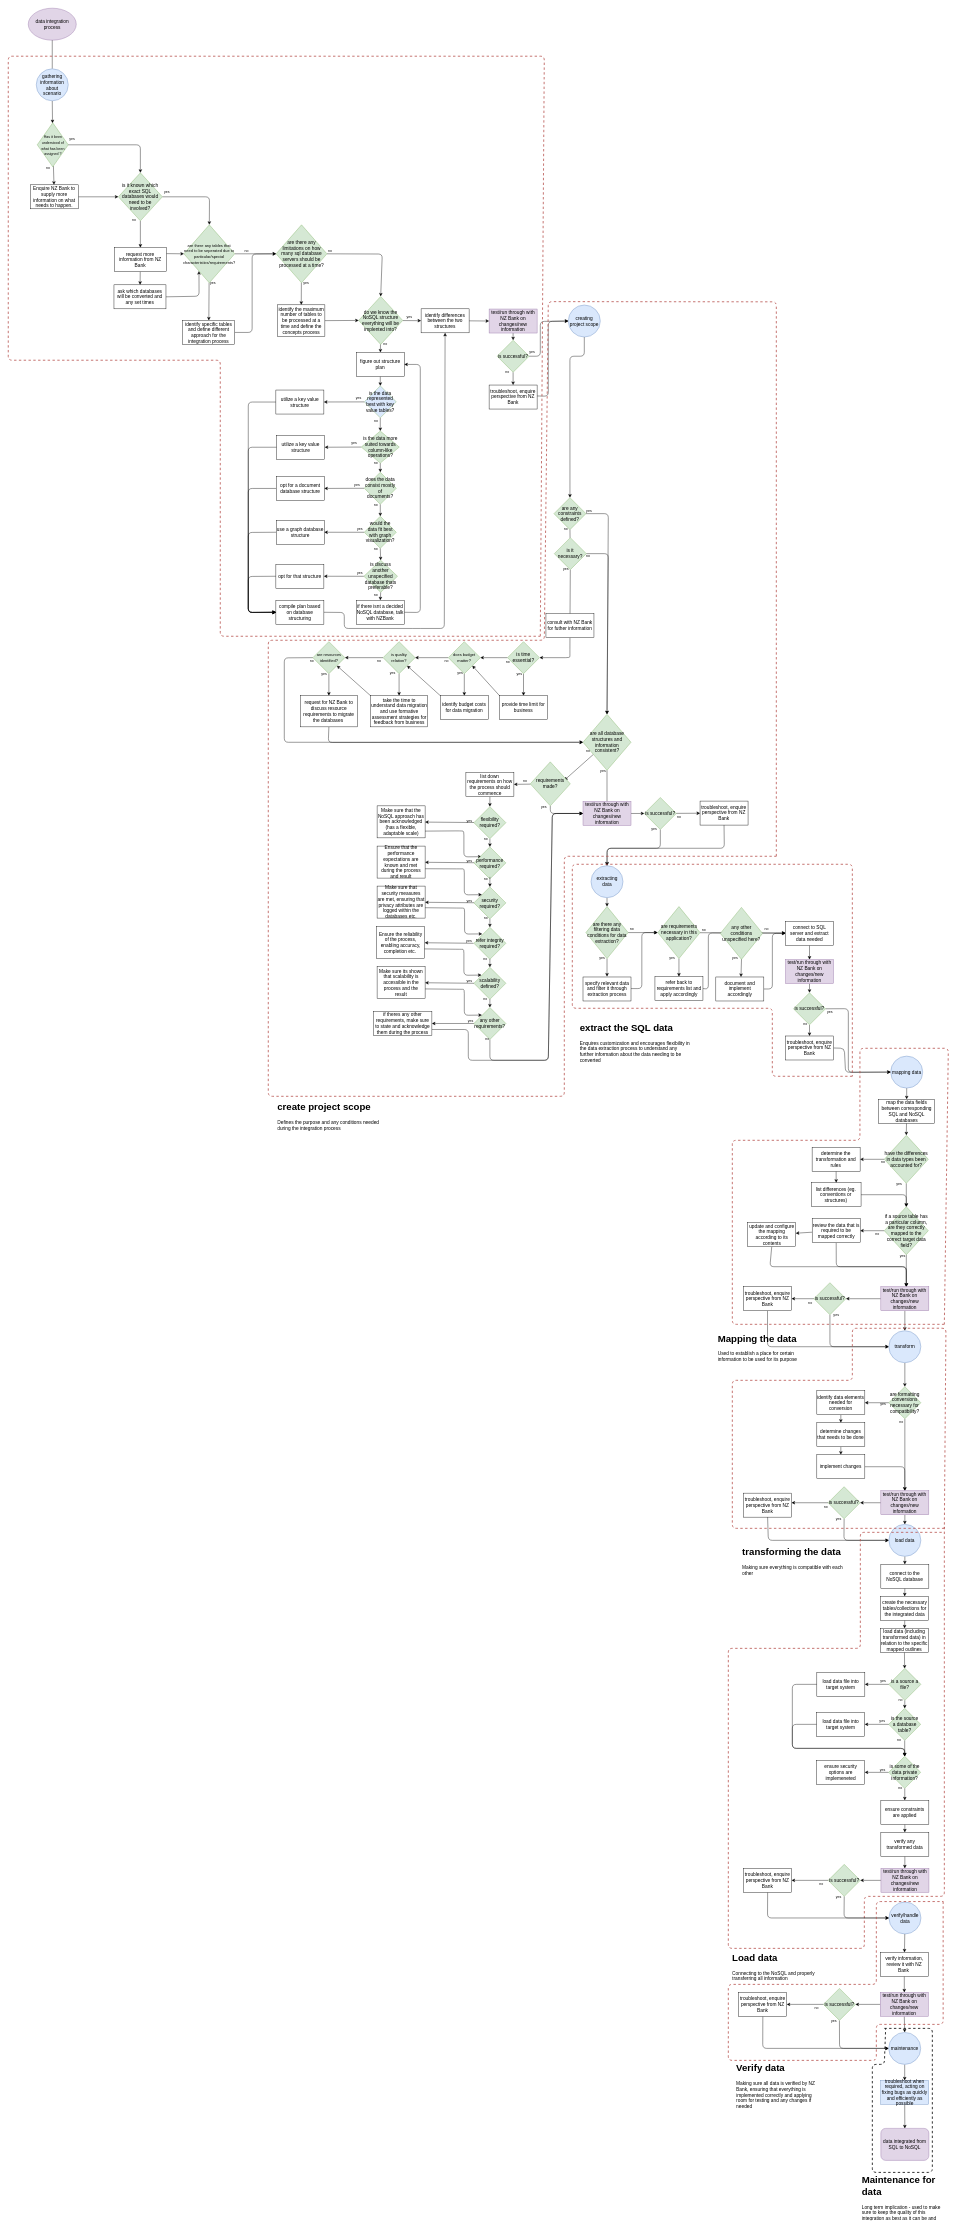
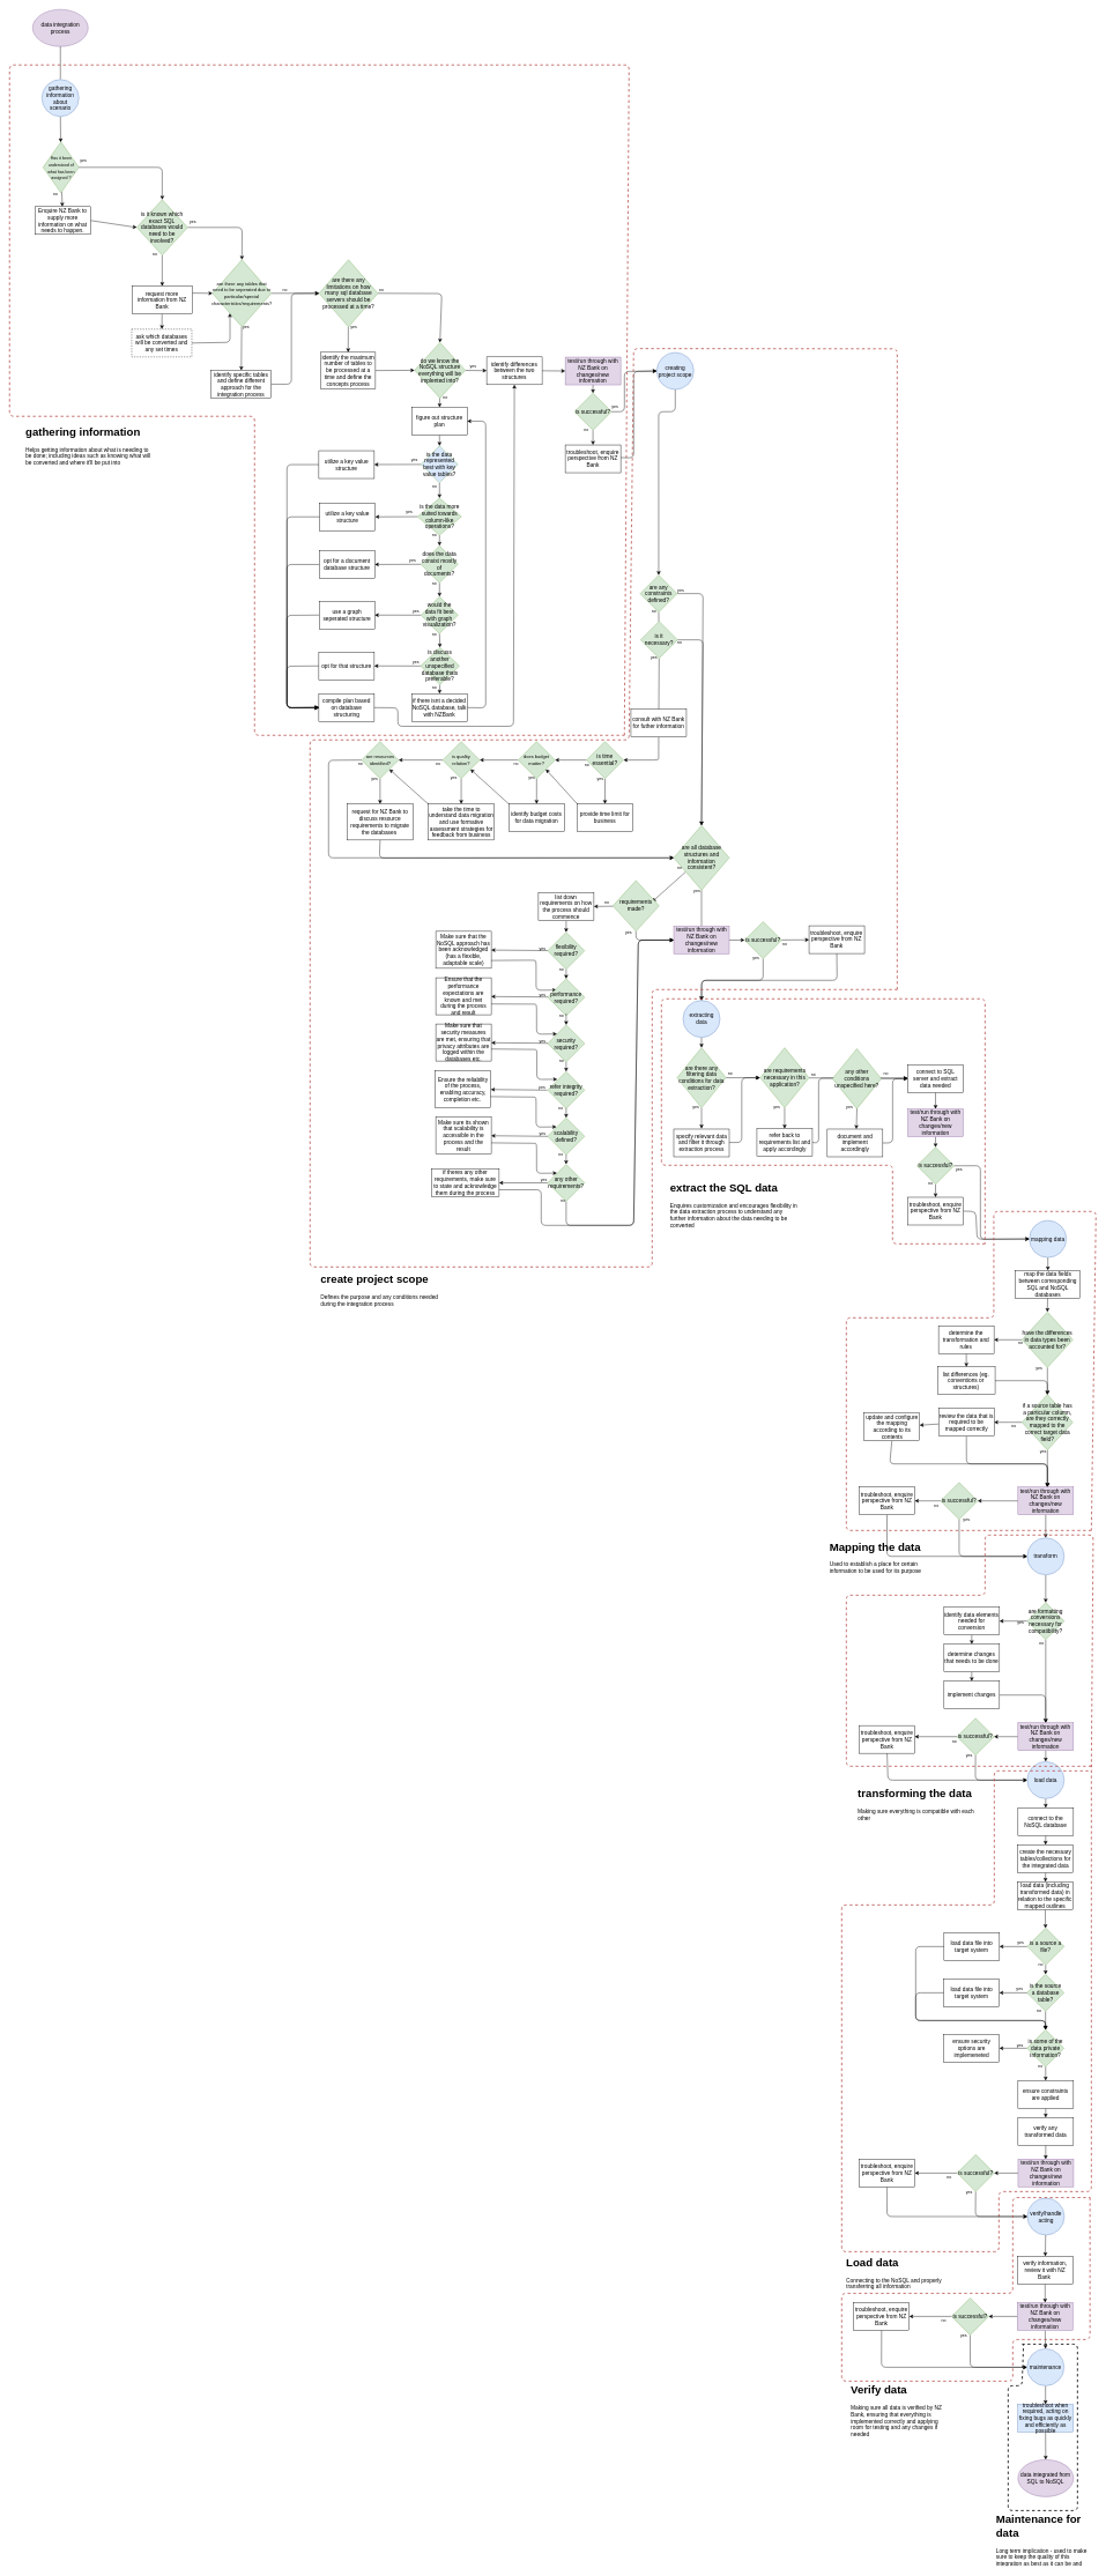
- <mxCell id="38" value="Enquire NZ Bank to supply more information on what needs to happen." style="whiteSpace=wrap;html=1;" vertex="1" parent="1"><mxGeometry x="75.25" y="461.5" width="120" height="60" as="geometry" /></mxCell>
+ <mxCell id="38" value="Enquire NZ Bank to supply more information on what needs to happen." style="whiteSpace=wrap;html=1;" vertex="1" parent="1"><mxGeometry x="75.25" y="446.5" width="120" height="60" as="geometry" /></mxCell>
- <mxCell id="50" value="ask which databases will be converted and any set times" style="whiteSpace=wrap;html=1;rounded=0;" vertex="1" parent="1"><mxGeometry x="284.25" y="711.5" width="130" height="60" as="geometry" /></mxCell>
+ <mxCell id="50" value="ask which databases will be converted and any set times" style="whiteSpace=wrap;html=1;rounded=0;dashed=1;" vertex="1" parent="1"><mxGeometry x="284.25" y="711.5" width="130" height="60" as="geometry" /></mxCell>
+ <mxCell id="282" value="&lt;h1&gt;gathering information&lt;/h1&gt;&lt;div&gt;&lt;span style=&quot;text-align: center;&quot;&gt;Helps getting information about what is needing to be done; including ideas such as knowing what will be converted and where it'll be put into&lt;/span&gt;&lt;br&gt;&lt;/div&gt;" style="text;html=1;strokeColor=none;fillColor=none;spacing=5;spacingTop=-20;whiteSpace=wrap;overflow=hidden;rounded=0;" vertex="1" parent="1"><mxGeometry x="50" y="914.5" width="287.5" height="120" as="geometry" /></mxCell>
- <mxCell id="162" value="use a graph database structure" style="whiteSpace=wrap;html=1;rounded=0;" vertex="1" parent="1"><mxGeometry x="690" y="1300" width="120" height="60" as="geometry" /></mxCell>
+ <mxCell id="162" value="use a graph seperated structure" style="whiteSpace=wrap;html=1;rounded=0;" vertex="1" parent="1"><mxGeometry x="690" y="1300" width="120" height="60" as="geometry" /></mxCell>
- <mxCell id="339" value="verify/handle data" style="ellipse;whiteSpace=wrap;html=1;aspect=fixed;fillColor=#dae8fc;strokeColor=#6c8ebf;" vertex="1" parent="1"><mxGeometry x="2221.54" y="4754" width="80" height="80" as="geometry" /></mxCell>
+ <mxCell id="339" value="verify/handle acting" style="ellipse;whiteSpace=wrap;html=1;aspect=fixed;fillColor=#dae8fc;strokeColor=#6c8ebf;" vertex="1" parent="1"><mxGeometry x="2221.54" y="4754" width="80" height="80" as="geometry" /></mxCell>
- <mxCell id="361" value="data integrated from SQL to NoSQL" style="whiteSpace=wrap;html=1;fillColor=#e1d5e7;strokeColor=#9673a6;rounded=1;" vertex="1" parent="1"><mxGeometry x="2201.27" y="5320" width="120" height="80" as="geometry" /></mxCell>
+ <mxCell id="361" value="data integrated from SQL to NoSQL" style="ellipse;whiteSpace=wrap;html=1;fillColor=#e1d5e7;strokeColor=#9673a6;" vertex="1" parent="1"><mxGeometry x="2201.27" y="5320" width="120" height="80" as="geometry" /></mxCell>
